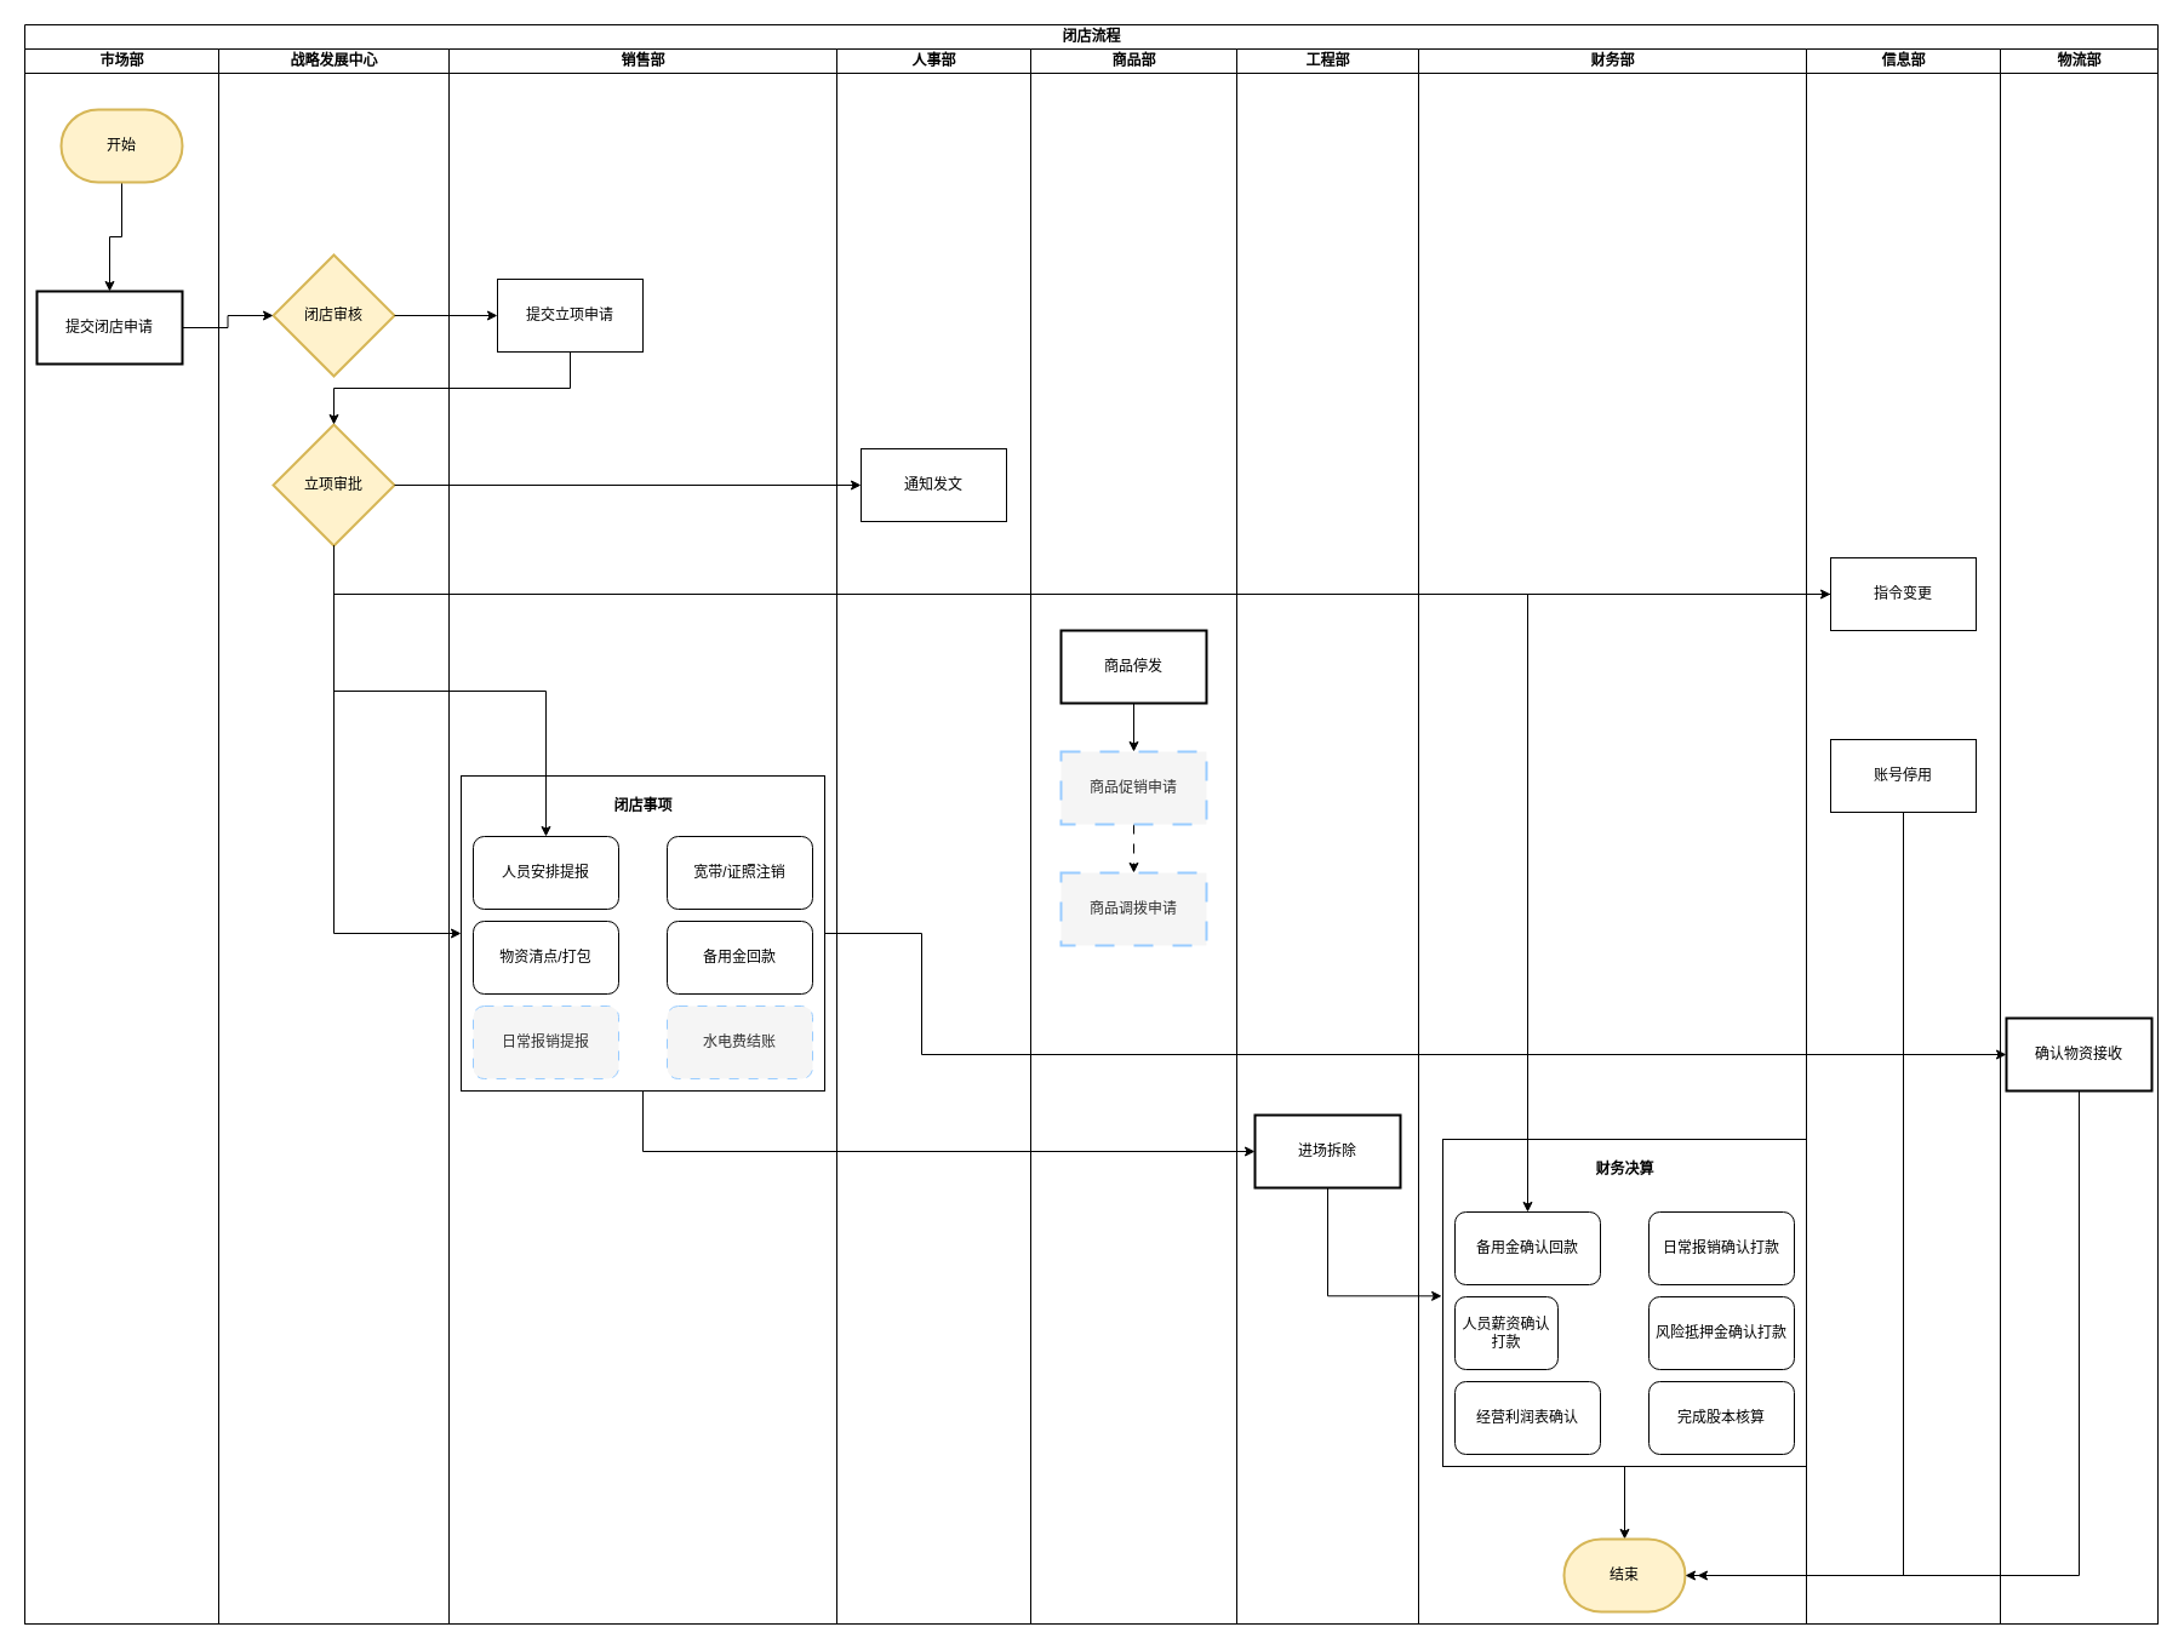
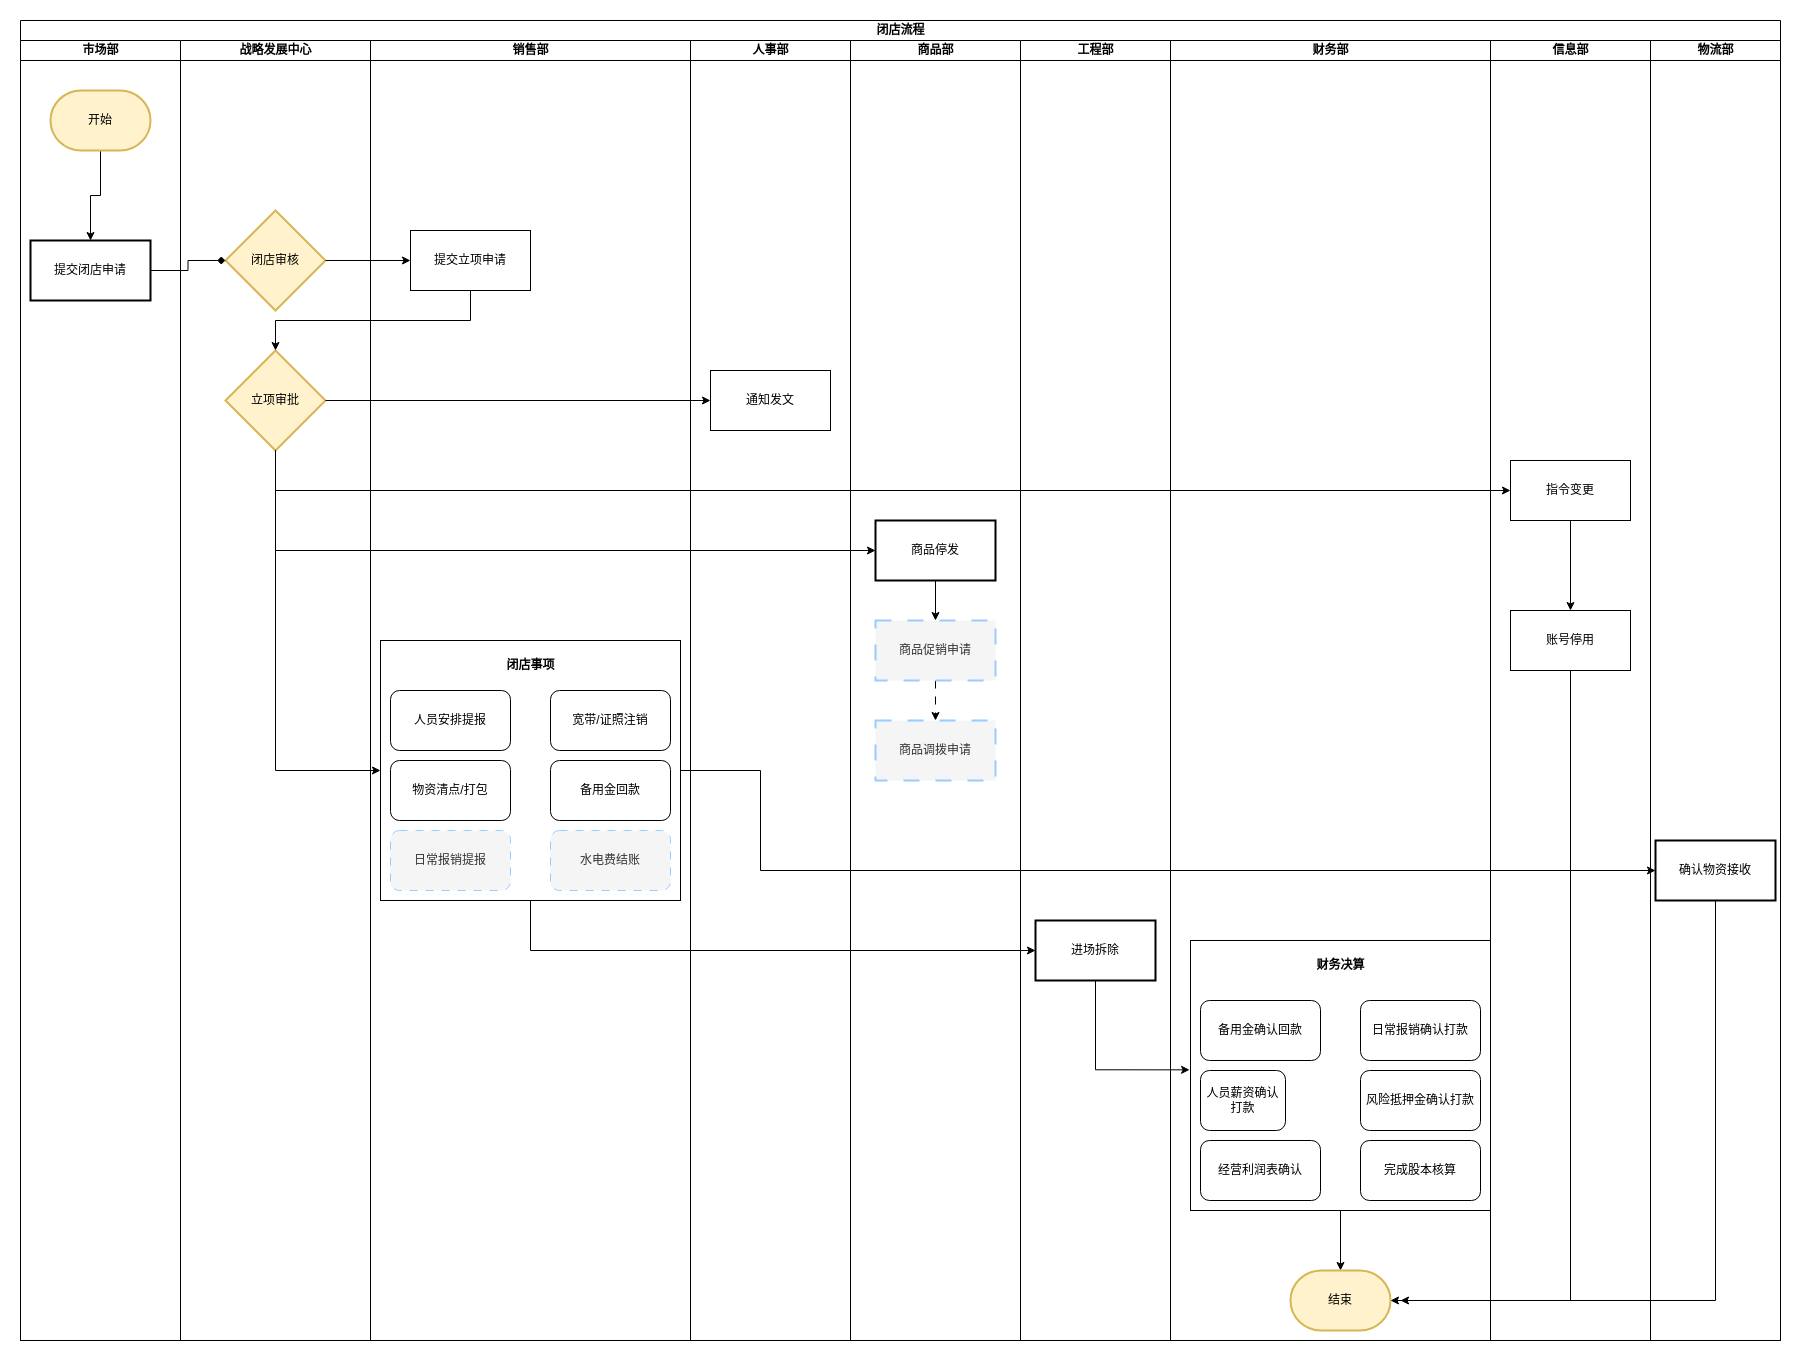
- <mxCell id="46" value="" style="edgeStyle=orthogonalEdgeStyle;rounded=0;orthogonalLoop=1;jettySize=auto;html=1;" edge="1" parent="2" source="6" target="8"><mxGeometry relative="1" as="geometry" /></mxCell>
+ <mxCell id="46" value="" style="edgeStyle=orthogonalEdgeStyle;rounded=0;orthogonalLoop=1;jettySize=auto;html=1;endArrow=diamond;" edge="1" parent="2" source="6" target="8"><mxGeometry relative="1" as="geometry" /></mxCell>
- <mxCell id="50" value="" style="edgeStyle=orthogonalEdgeStyle;rounded=0;orthogonalLoop=1;jettySize=auto;html=1;exitX=0.5;exitY=1;exitDx=0;exitDy=0;exitPerimeter=0;" edge="1" parent="2" source="9" target="14"><mxGeometry relative="1" as="geometry" /></mxCell>
+ <mxCell id="50" value="" style="edgeStyle=orthogonalEdgeStyle;rounded=0;orthogonalLoop=1;jettySize=auto;html=1;exitX=0.5;exitY=1;exitDx=0;exitDy=0;exitPerimeter=0;entryX=0;entryY=0.5;entryDx=0;entryDy=0;" edge="1" parent="2" source="9" target="24"><mxGeometry relative="1" as="geometry" /></mxCell>
- <mxCell id="42" value="" style="edgeStyle=orthogonalEdgeStyle;rounded=0;orthogonalLoop=1;jettySize=auto;html=1;" edge="1" parent="41" source="43" target="34"><mxGeometry relative="1" as="geometry" /></mxCell>
+ <mxCell id="42" value="" style="edgeStyle=orthogonalEdgeStyle;rounded=0;orthogonalLoop=1;jettySize=auto;html=1;" edge="1" parent="41" source="43" target="45"><mxGeometry relative="1" as="geometry" /></mxCell>
